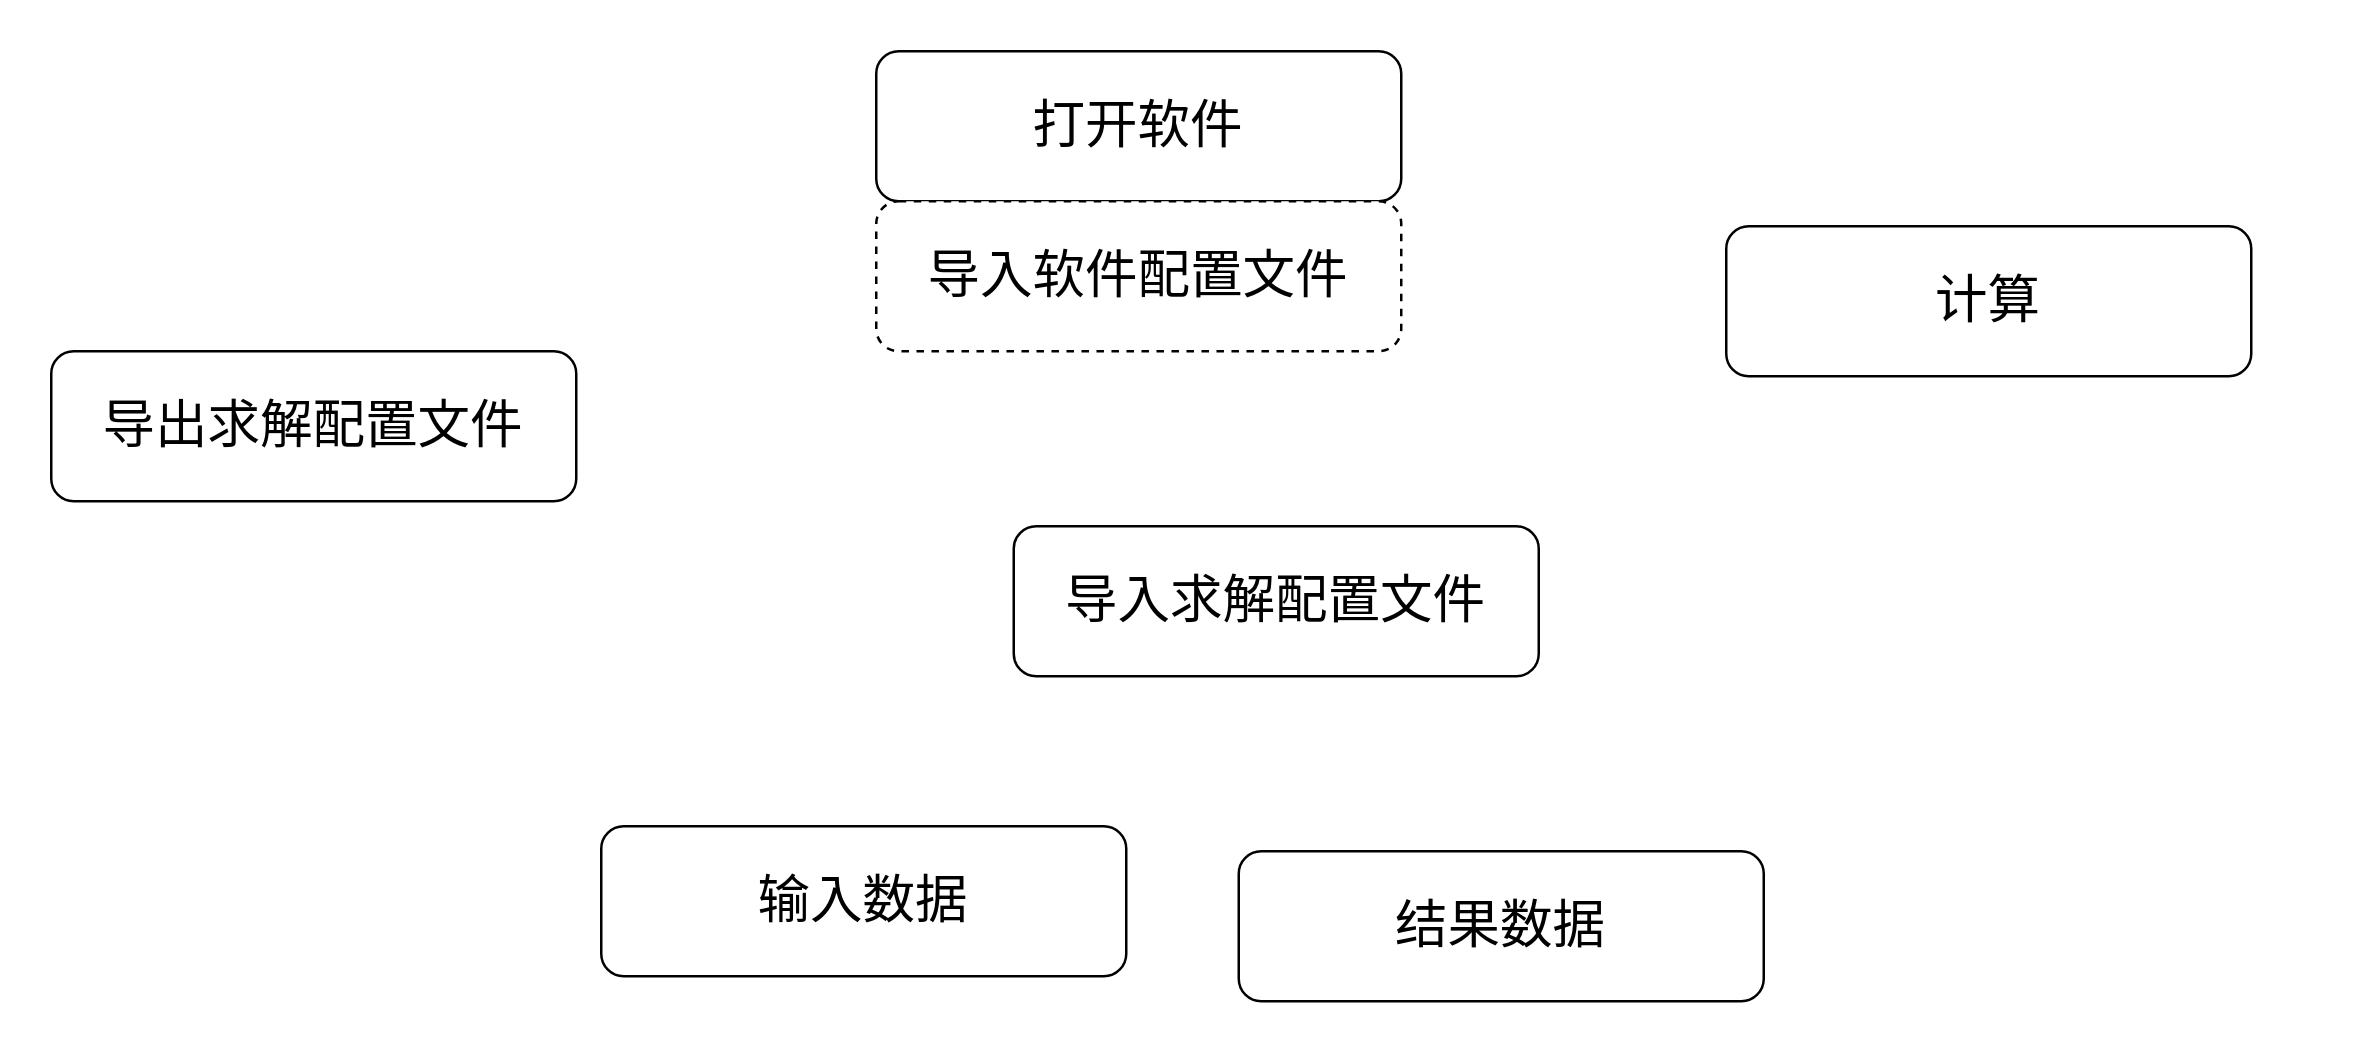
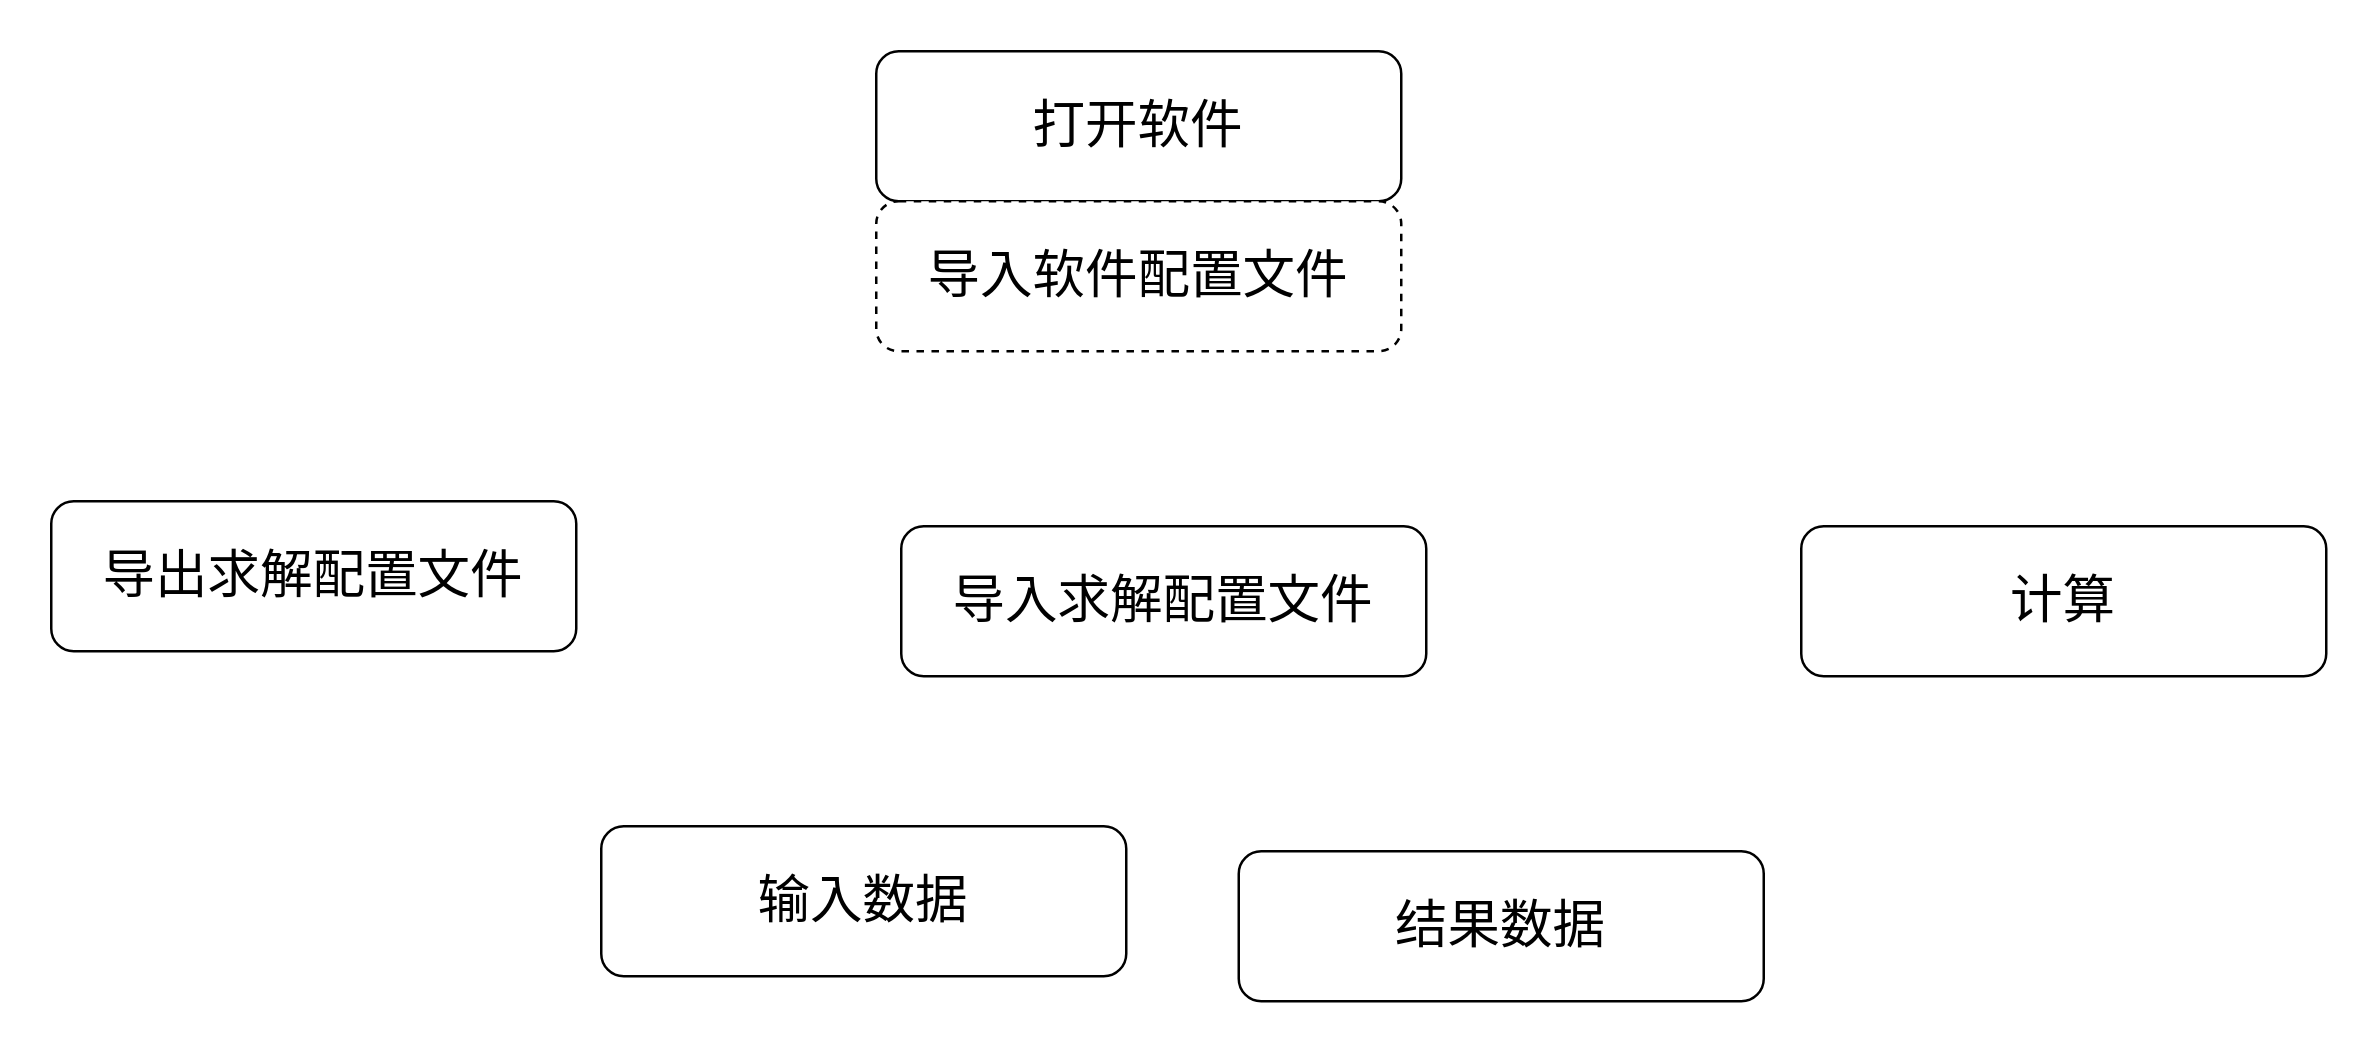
- <mxCell id="5" value="计算" style="rounded=1;whiteSpace=wrap;html=1;shadow=0;labelBackgroundColor=none;strokeWidth=1;fontFamily=Verdana;fontSize=21;align=center;" vertex="1" parent="1"><mxGeometry x="690" y="90" width="210" height="60" as="geometry" /></mxCell>
+ <mxCell id="5" value="计算" style="rounded=1;whiteSpace=wrap;html=1;shadow=0;labelBackgroundColor=none;strokeWidth=1;fontFamily=Verdana;fontSize=21;align=center;" vertex="1" parent="1"><mxGeometry x="720" y="210" width="210" height="60" as="geometry" /></mxCell>
- <mxCell id="6" value="&lt;span style=&quot;font-size: 21px;&quot;&gt;导出求解配置文件&lt;/span&gt;" style="rounded=1;whiteSpace=wrap;html=1;shadow=0;labelBackgroundColor=none;strokeWidth=1;fontFamily=Verdana;fontSize=8;align=center;" vertex="1" parent="1"><mxGeometry x="20" y="140" width="210" height="60" as="geometry" /></mxCell>
+ <mxCell id="6" value="&lt;span style=&quot;font-size: 21px;&quot;&gt;导出求解配置文件&lt;/span&gt;" style="rounded=1;whiteSpace=wrap;html=1;shadow=0;labelBackgroundColor=none;strokeWidth=1;fontFamily=Verdana;fontSize=8;align=center;" vertex="1" parent="1"><mxGeometry x="20" y="200" width="210" height="60" as="geometry" /></mxCell>
- <mxCell id="4" value="&lt;span style=&quot;font-size: 21px;&quot;&gt;导入求解配置文件&lt;/span&gt;" style="rounded=1;whiteSpace=wrap;html=1;shadow=0;labelBackgroundColor=none;strokeWidth=1;fontFamily=Verdana;fontSize=8;align=center;" vertex="1" parent="1"><mxGeometry x="405" y="210" width="210" height="60" as="geometry" /></mxCell>
+ <mxCell id="4" value="&lt;span style=&quot;font-size: 21px;&quot;&gt;导入求解配置文件&lt;/span&gt;" style="rounded=1;whiteSpace=wrap;html=1;shadow=0;labelBackgroundColor=none;strokeWidth=1;fontFamily=Verdana;fontSize=8;align=center;" vertex="1" parent="1"><mxGeometry x="360" y="210" width="210" height="60" as="geometry" /></mxCell>
